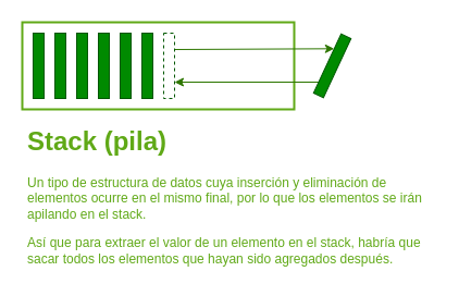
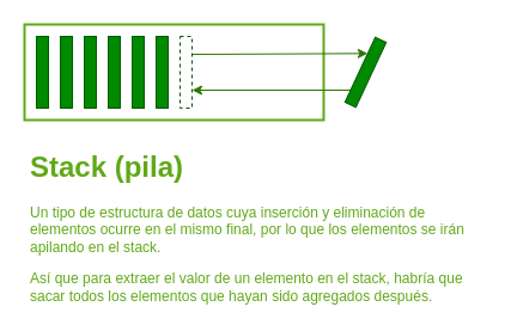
- <mxCell id="12" value="&lt;h1&gt;Stack (pila)&lt;/h1&gt;&lt;p&gt;Un tipo de estructura de datos cuya inserción y eliminación de elementos ocurre en el mismo final, por lo que los elementos se irán apilando en el stack.&amp;nbsp;&lt;/p&gt;&lt;p&gt;Así que para extraer el valor de un elemento en el stack, habría que sacar todos los elementos que hayan sido agregados después.&lt;/p&gt;" style="text;html=1;strokeColor=none;fillColor=none;spacing=5;spacingTop=-20;whiteSpace=wrap;overflow=hidden;rounded=0;fontColor=#60A917;" parent="1" vertex="1"><mxGeometry x="20" y="110" width="380" height="140" as="geometry" /></mxCell>
+ <mxCell id="12" value="&lt;h1&gt;Stack (pila)&lt;/h1&gt;&lt;p&gt;Un tipo de estructura de datos cuya inserción y eliminación de elementos ocurre en el mismo final, por lo que los elementos se irán apilando en el stack.&amp;nbsp;&lt;/p&gt;&lt;p&gt;Así que para extraer el valor de un elemento en el stack, habría que sacar todos los elementos que hayan sido agregados después.&lt;/p&gt;" style="text;html=1;strokeColor=none;fillColor=none;spacing=5;spacingTop=-20;whiteSpace=wrap;overflow=hidden;rounded=0;fontColor=#60A917;" parent="1" vertex="1"><mxGeometry x="20" y="120" width="380" height="140" as="geometry" /></mxCell>
